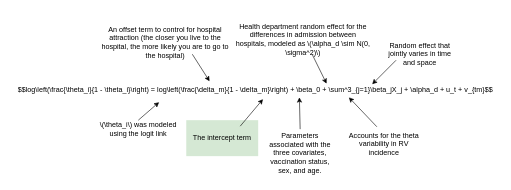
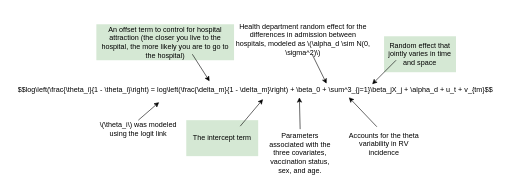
- <mxCell id="4" value="An offset term to control for hospital attraction (the closer you live to the hospital, the more likely you are to go to the hospital)" style="rounded=0;whiteSpace=wrap;html=1;strokeColor=none;" vertex="1" parent="1"><mxGeometry x="160" y="40" width="230" height="60" as="geometry" /></mxCell>
+ <mxCell id="4" value="An offset term to control for hospital attraction (the closer you live to the hospital, the more likely you are to go to the hospital)" style="rounded=0;whiteSpace=wrap;html=1;strokeColor=none;fillColor=#d5e8d4;" vertex="1" parent="1"><mxGeometry x="160" y="40" width="230" height="60" as="geometry" /></mxCell>
- <mxCell id="9" value="Random effect that jointly varies in time and space" style="rounded=0;whiteSpace=wrap;html=1;strokeColor=none;" vertex="1" parent="1"><mxGeometry x="640" y="60" width="120" height="60" as="geometry" /></mxCell>
+ <mxCell id="9" value="Random effect that jointly varies in time and space" style="rounded=0;whiteSpace=wrap;html=1;strokeColor=none;fillColor=#d5e8d4;" vertex="1" parent="1"><mxGeometry x="640" y="60" width="120" height="60" as="geometry" /></mxCell>
